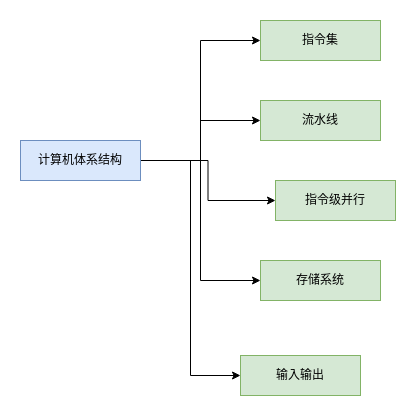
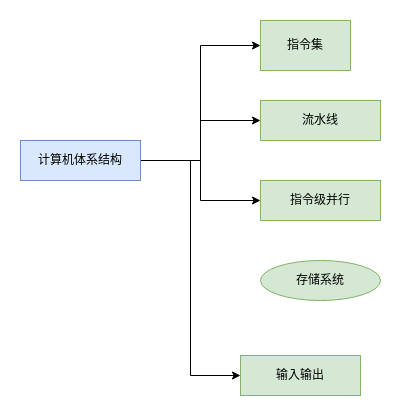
- <mxCell id="8" value="指令集" style="rounded=0;whiteSpace=wrap;html=1;fillColor=#d5e8d4;strokeColor=#82b366;" vertex="1" parent="1"><mxGeometry x="260" y="20" width="120" height="40" as="geometry" /></mxCell>
+ <mxCell id="8" value="指令集" style="rounded=0;whiteSpace=wrap;html=1;fillColor=#d5e8d4;strokeColor=#82b366;" vertex="1" parent="1"><mxGeometry x="260" y="20" width="90" height="50" as="geometry" /></mxCell>
- <mxCell id="10" value="指令级并行" style="rounded=0;whiteSpace=wrap;html=1;fillColor=#d5e8d4;strokeColor=#82b366;" vertex="1" parent="1"><mxGeometry x="275" y="180" width="120" height="40" as="geometry" /></mxCell>
+ <mxCell id="10" value="指令级并行" style="rounded=0;whiteSpace=wrap;html=1;fillColor=#d5e8d4;strokeColor=#82b366;" vertex="1" parent="1"><mxGeometry x="260" y="180" width="120" height="40" as="geometry" /></mxCell>
- <mxCell id="5" style="edgeStyle=orthogonalEdgeStyle;rounded=0;orthogonalLoop=1;jettySize=auto;html=1;exitX=1;exitY=0.5;exitDx=0;exitDy=0;entryX=0;entryY=0.5;entryDx=0;entryDy=0;" edge="1" parent="1" source="7" target="11"><mxGeometry relative="1" as="geometry"><mxPoint x="210" y="240" as="targetPoint" /></mxGeometry></mxCell>
- <mxCell id="11" value="存储系统" style="rounded=0;whiteSpace=wrap;html=1;fillColor=#d5e8d4;strokeColor=#82b366;" vertex="1" parent="1"><mxGeometry x="260" y="260" width="120" height="40" as="geometry" /></mxCell>
+ <mxCell id="11" value="存储系统" style="ellipse;whiteSpace=wrap;html=1;fillColor=#d5e8d4;strokeColor=#82b366;" vertex="1" parent="1"><mxGeometry x="260" y="260" width="120" height="40" as="geometry" /></mxCell>
